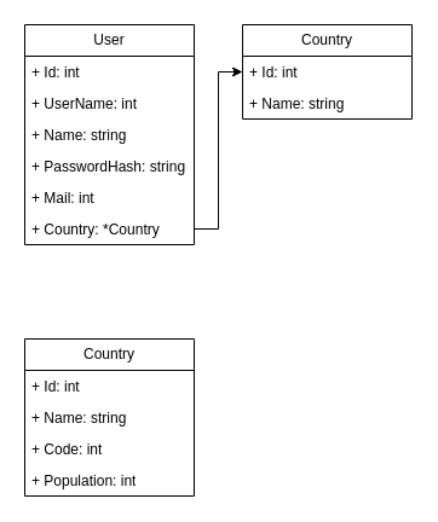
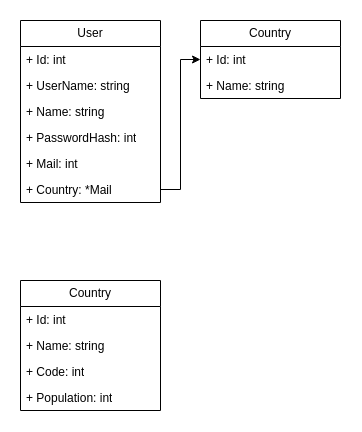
- <mxCell id="4" value="+ UserName: int" style="text;strokeColor=none;fillColor=none;align=left;verticalAlign=top;spacingLeft=4;spacingRight=4;overflow=hidden;rotatable=0;points=[[0,0.5],[1,0.5]];portConstraint=eastwest;whiteSpace=wrap;html=1;" vertex="1" parent="2"><mxGeometry y="52" width="140" height="26" as="geometry" /></mxCell>
+ <mxCell id="4" value="+ UserName: string" style="text;strokeColor=none;fillColor=none;align=left;verticalAlign=top;spacingLeft=4;spacingRight=4;overflow=hidden;rotatable=0;points=[[0,0.5],[1,0.5]];portConstraint=eastwest;whiteSpace=wrap;html=1;" vertex="1" parent="2"><mxGeometry y="52" width="140" height="26" as="geometry" /></mxCell>
- <mxCell id="6" value="+ PasswordHash: string" style="text;strokeColor=none;fillColor=none;align=left;verticalAlign=top;spacingLeft=4;spacingRight=4;overflow=hidden;rotatable=0;points=[[0,0.5],[1,0.5]];portConstraint=eastwest;whiteSpace=wrap;html=1;" vertex="1" parent="2"><mxGeometry y="104" width="140" height="26" as="geometry" /></mxCell>
+ <mxCell id="6" value="+ PasswordHash: int" style="text;strokeColor=none;fillColor=none;align=left;verticalAlign=top;spacingLeft=4;spacingRight=4;overflow=hidden;rotatable=0;points=[[0,0.5],[1,0.5]];portConstraint=eastwest;whiteSpace=wrap;html=1;" vertex="1" parent="2"><mxGeometry y="104" width="140" height="26" as="geometry" /></mxCell>
- <mxCell id="8" value="+ Country: *Country" style="text;strokeColor=none;fillColor=none;align=left;verticalAlign=top;spacingLeft=4;spacingRight=4;overflow=hidden;rotatable=0;points=[[0,0.5],[1,0.5]];portConstraint=eastwest;whiteSpace=wrap;html=1;" vertex="1" parent="2"><mxGeometry y="156" width="140" height="26" as="geometry" /></mxCell>
+ <mxCell id="8" value="+ Country: *Mail" style="text;strokeColor=none;fillColor=none;align=left;verticalAlign=top;spacingLeft=4;spacingRight=4;overflow=hidden;rotatable=0;points=[[0,0.5],[1,0.5]];portConstraint=eastwest;whiteSpace=wrap;html=1;" vertex="1" parent="2"><mxGeometry y="156" width="140" height="26" as="geometry" /></mxCell>
